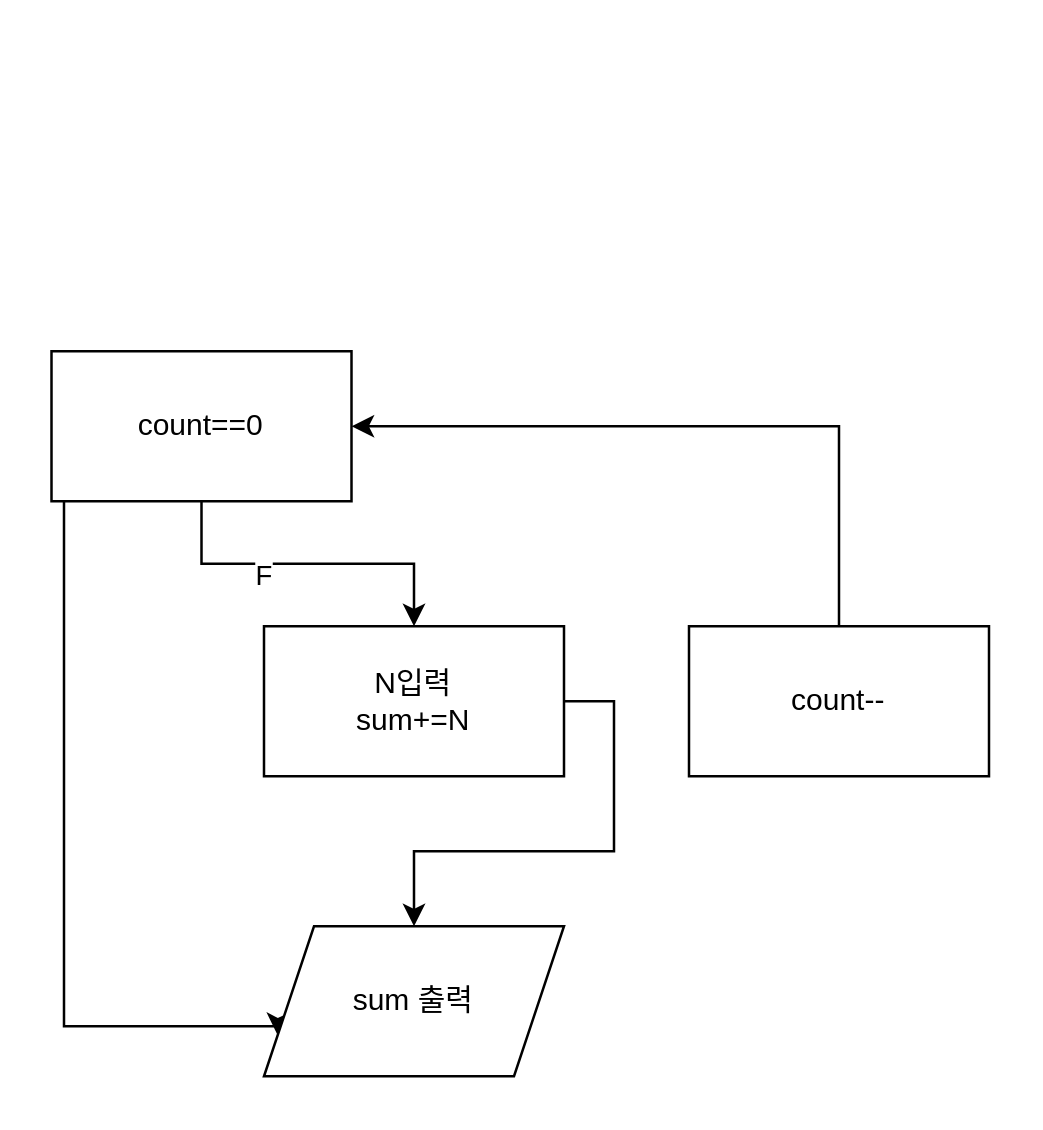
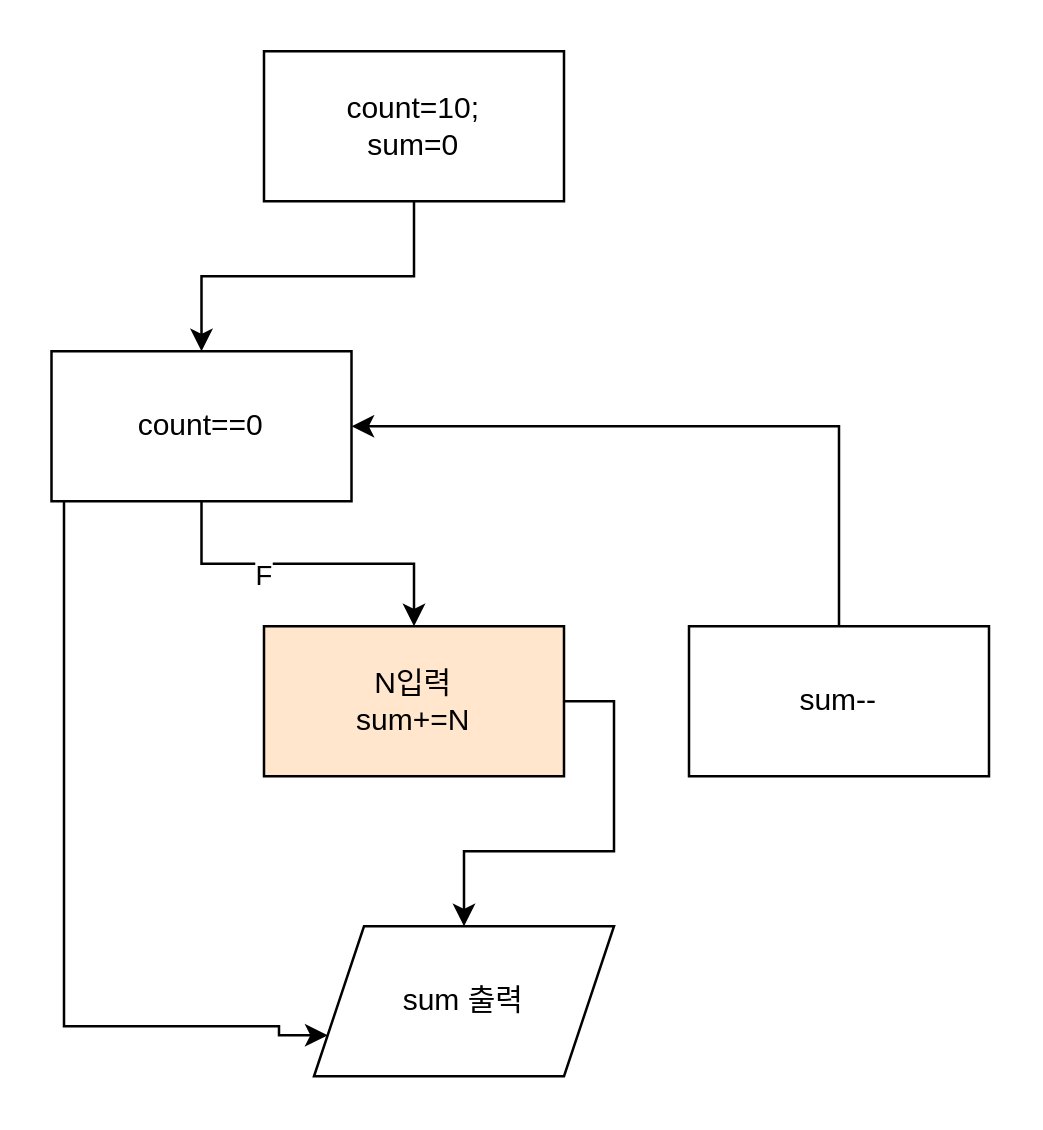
+ <mxCell id="3" value="count=10;&lt;div&gt;sum=0&lt;/div&gt;" style="rounded=0;whiteSpace=wrap;html=1;" vertex="1" parent="1"><mxGeometry x="105" y="20" width="120" height="60" as="geometry" /></mxCell>
+ <mxCell id="2" style="edgeStyle=orthogonalEdgeStyle;rounded=0;orthogonalLoop=1;jettySize=auto;html=1;exitX=0.5;exitY=1;exitDx=0;exitDy=0;entryX=0.5;entryY=0;entryDx=0;entryDy=0;" edge="1" parent="1" source="3" target="8"><mxGeometry relative="1" as="geometry" /></mxCell>
- <mxCell id="10" value="N입력&lt;div&gt;sum+=N&lt;/div&gt;" style="rounded=0;whiteSpace=wrap;html=1;" vertex="1" parent="1"><mxGeometry x="105" y="250" width="120" height="60" as="geometry" /></mxCell>
+ <mxCell id="10" value="N입력&lt;div&gt;sum+=N&lt;/div&gt;" style="rounded=0;whiteSpace=wrap;html=1;fillColor=#ffe6cc;" vertex="1" parent="1"><mxGeometry x="105" y="250" width="120" height="60" as="geometry" /></mxCell>
- <mxCell id="12" value="count--" style="rounded=0;whiteSpace=wrap;html=1;" vertex="1" parent="1"><mxGeometry x="275" y="250" width="120" height="60" as="geometry" /></mxCell>
+ <mxCell id="12" value="sum--" style="rounded=0;whiteSpace=wrap;html=1;" vertex="1" parent="1"><mxGeometry x="275" y="250" width="120" height="60" as="geometry" /></mxCell>
- <mxCell id="13" value="sum 출력" style="shape=parallelogram;perimeter=parallelogramPerimeter;whiteSpace=wrap;html=1;fixedSize=1;" vertex="1" parent="1"><mxGeometry x="105" y="370" width="120" height="60" as="geometry" /></mxCell>
+ <mxCell id="13" value="sum 출력" style="shape=parallelogram;perimeter=parallelogramPerimeter;whiteSpace=wrap;html=1;fixedSize=1;" vertex="1" parent="1"><mxGeometry x="125" y="370" width="120" height="60" as="geometry" /></mxCell>
